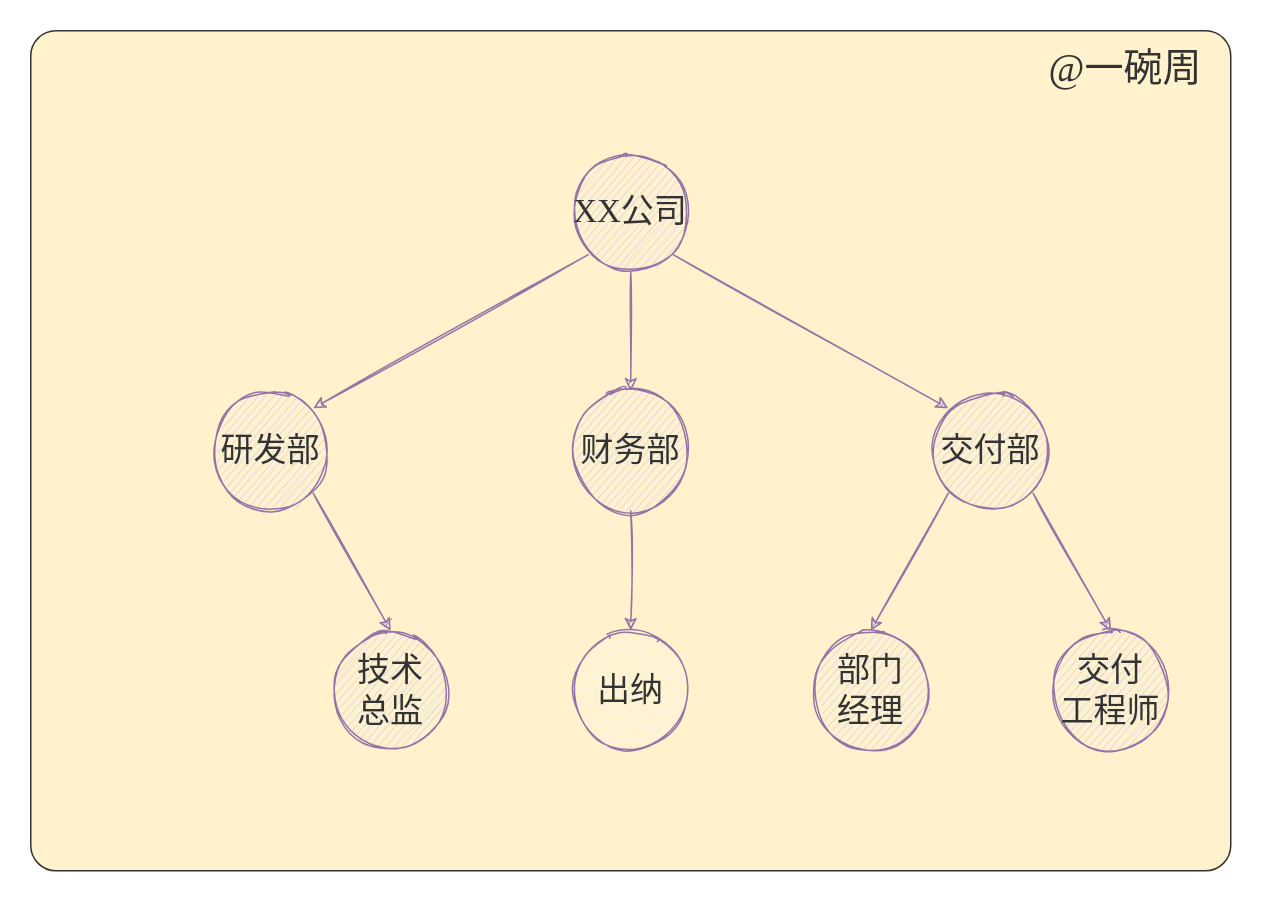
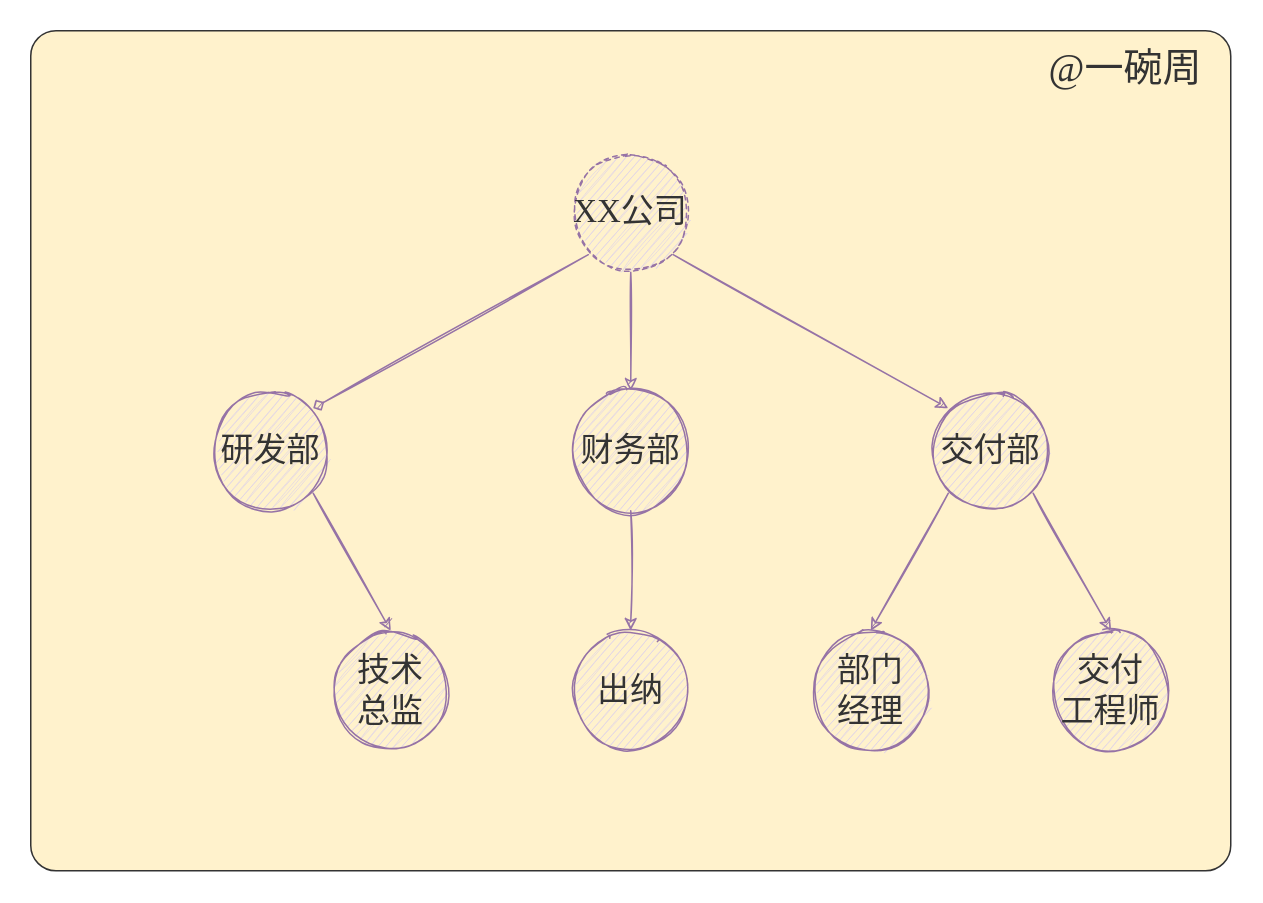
- <mxCell id="6" value="&lt;font style=&quot;font-size: 22px&quot; face=&quot;Comic Sans MS&quot; color=&quot;#333333&quot;&gt;XX公司&lt;/font&gt;" style="ellipse;whiteSpace=wrap;html=1;fillColor=#e1d5e7;strokeColor=#9673a6;sketch=1;fillStyle=auto;" vertex="1" parent="1"><mxGeometry x="380" y="101" width="80" height="80" as="geometry" /></mxCell>
+ <mxCell id="6" value="&lt;font style=&quot;font-size: 22px&quot; face=&quot;Comic Sans MS&quot; color=&quot;#333333&quot;&gt;XX公司&lt;/font&gt;" style="ellipse;whiteSpace=wrap;html=1;fillColor=#e1d5e7;strokeColor=#9673a6;sketch=1;fillStyle=auto;dashed=1;" vertex="1" parent="1"><mxGeometry x="380" y="101" width="80" height="80" as="geometry" /></mxCell>
- <mxCell id="4" style="rounded=0;sketch=1;orthogonalLoop=1;jettySize=auto;html=1;exitX=0;exitY=1;exitDx=0;exitDy=0;entryX=1;entryY=0;entryDx=0;entryDy=0;strokeColor=#9673A6;" edge="1" parent="1" source="6" target="8"><mxGeometry relative="1" as="geometry" /></mxCell>
+ <mxCell id="4" style="rounded=0;sketch=1;orthogonalLoop=1;jettySize=auto;html=1;exitX=0;exitY=1;exitDx=0;exitDy=0;entryX=1;entryY=0;entryDx=0;entryDy=0;strokeColor=#9673A6;endArrow=diamond;" edge="1" parent="1" source="6" target="8"><mxGeometry relative="1" as="geometry" /></mxCell>
- <mxCell id="15" value="&lt;span style=&quot;color: rgb(51 , 51 , 51) ; font-family: &amp;#34;comic sans ms&amp;#34;&quot;&gt;&lt;font style=&quot;font-size: 22px&quot;&gt;出纳&lt;/font&gt;&lt;/span&gt;" style="ellipse;whiteSpace=wrap;html=1;fillColor=#f5f5f5;strokeColor=#9673a6;sketch=1;fillStyle=auto;" vertex="1" parent="1"><mxGeometry x="380" y="420" width="80" height="80" as="geometry" /></mxCell>
+ <mxCell id="15" value="&lt;span style=&quot;color: rgb(51 , 51 , 51) ; font-family: &amp;#34;comic sans ms&amp;#34;&quot;&gt;&lt;font style=&quot;font-size: 22px&quot;&gt;出纳&lt;/font&gt;&lt;/span&gt;" style="ellipse;whiteSpace=wrap;html=1;fillColor=#e1d5e7;strokeColor=#9673a6;sketch=1;fillStyle=auto;" vertex="1" parent="1"><mxGeometry x="380" y="420" width="80" height="80" as="geometry" /></mxCell>
